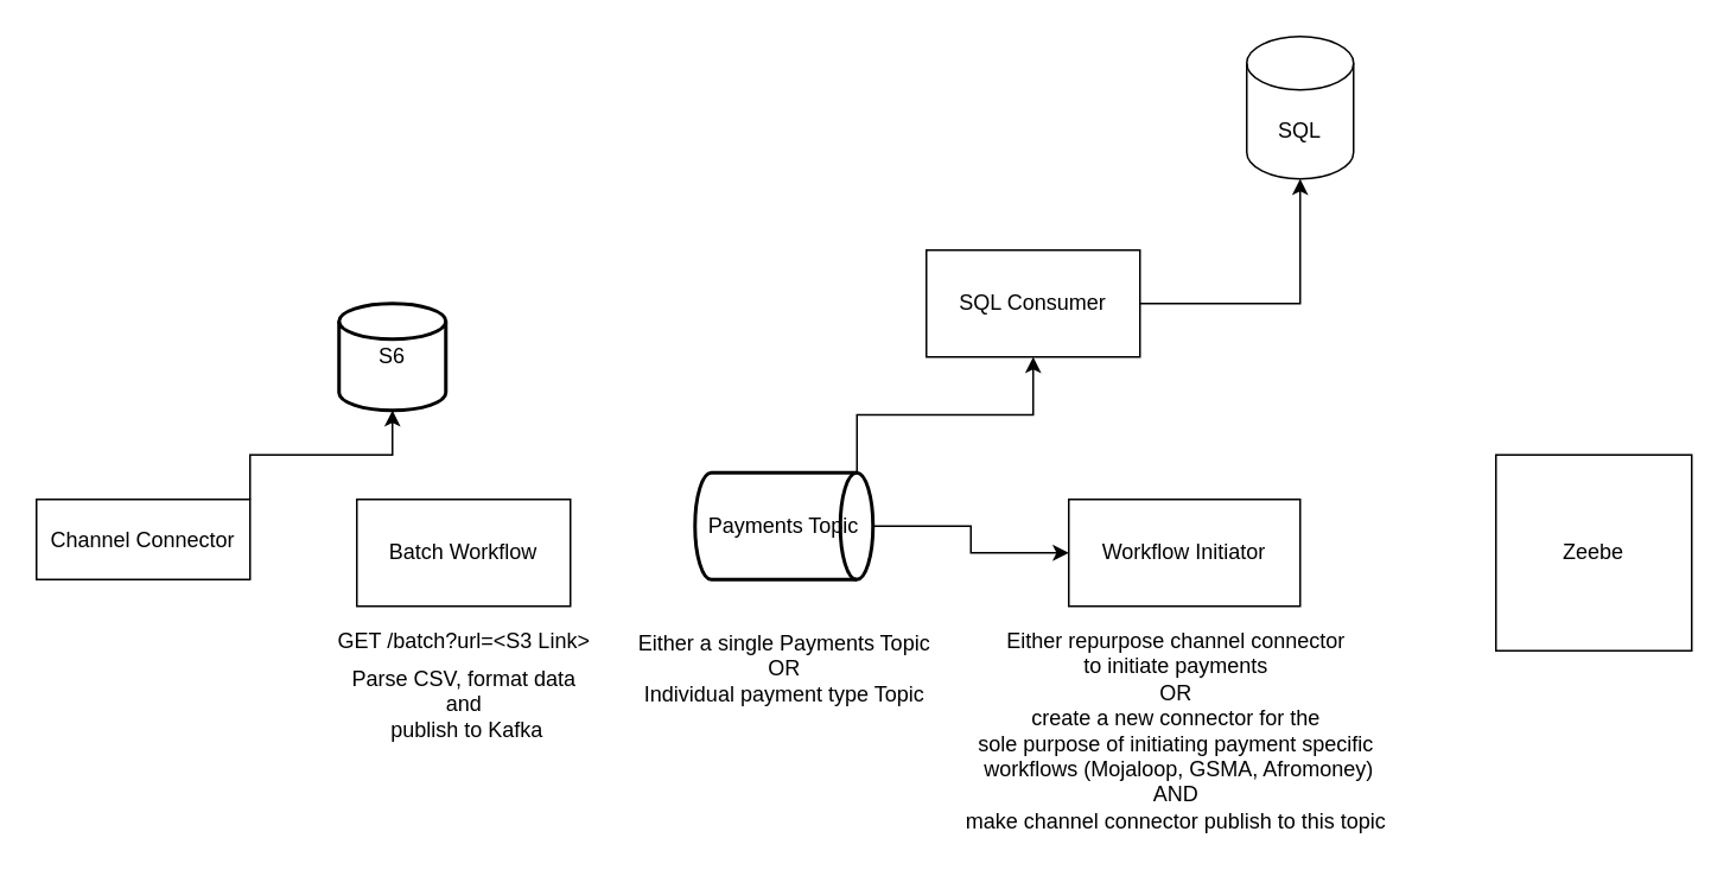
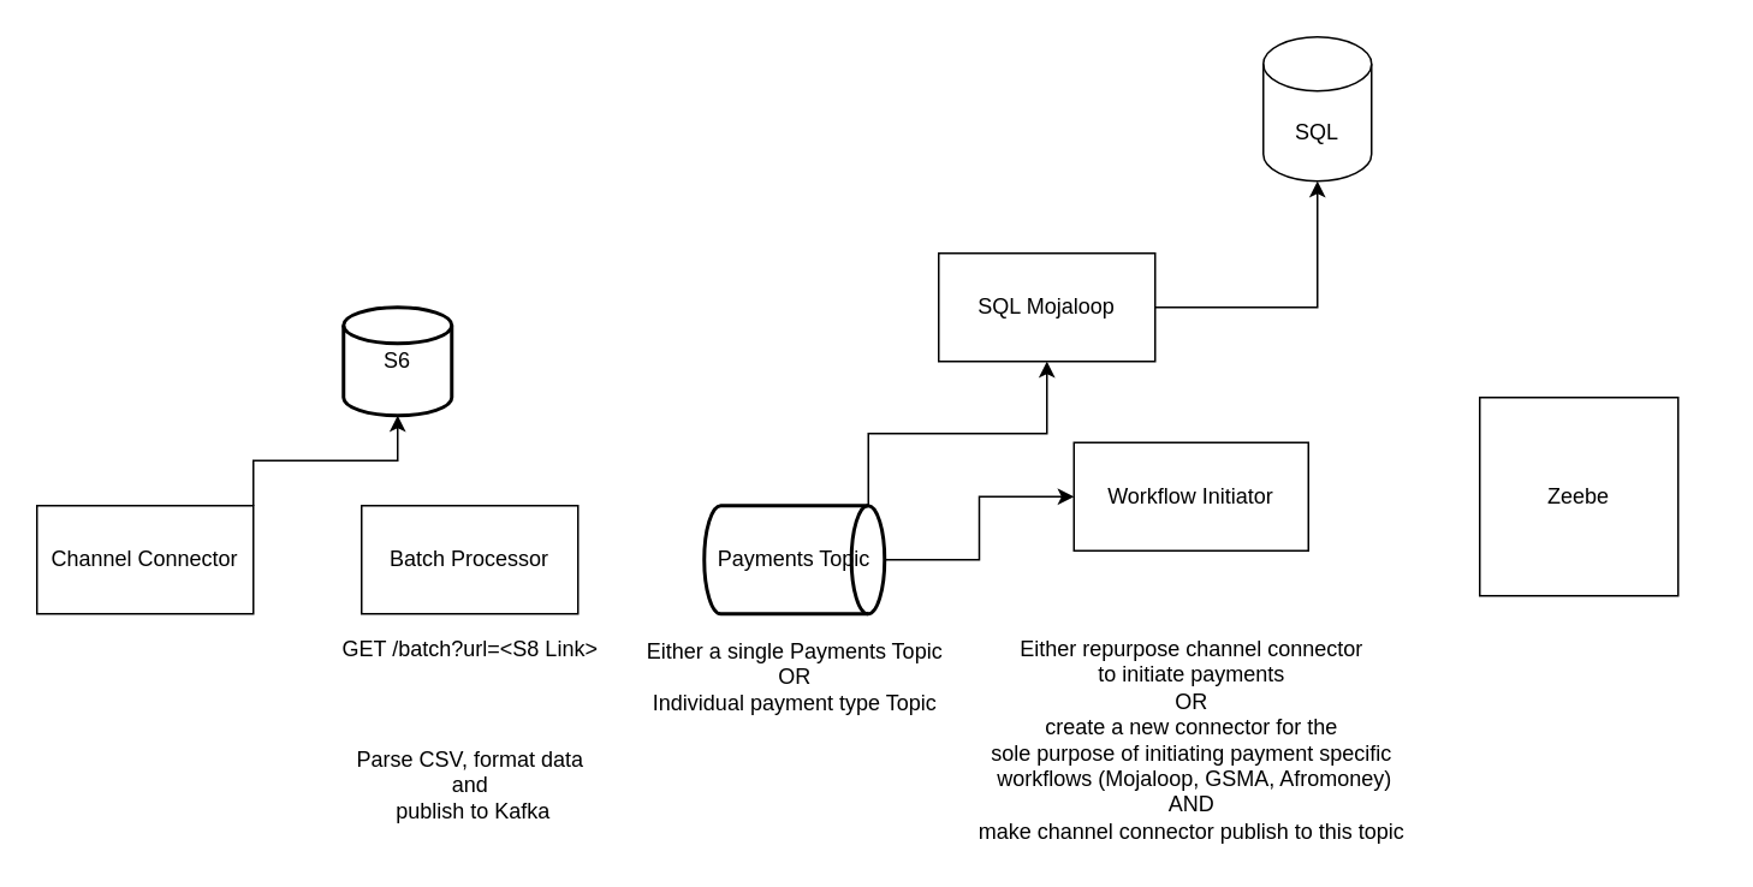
- <mxCell id="11" value="SQL Consumer" style="rounded=0;whiteSpace=wrap;html=1;" vertex="1" parent="1"><mxGeometry x="520" y="140" width="120" height="60" as="geometry" /></mxCell>
+ <mxCell id="11" value="SQL Mojaloop" style="rounded=0;whiteSpace=wrap;html=1;" vertex="1" parent="1"><mxGeometry x="520" y="140" width="120" height="60" as="geometry" /></mxCell>
- <mxCell id="7" value="Payments Topic" style="strokeWidth=2;html=1;shape=mxgraph.flowchart.direct_data;whiteSpace=wrap;" vertex="1" parent="1"><mxGeometry x="390" y="265" width="100" height="60" as="geometry" /></mxCell>
+ <mxCell id="7" value="Payments Topic" style="strokeWidth=2;html=1;shape=mxgraph.flowchart.direct_data;whiteSpace=wrap;" vertex="1" parent="1"><mxGeometry x="390" y="280" width="100" height="60" as="geometry" /></mxCell>
- <mxCell id="3" value="Channel Connector" style="rounded=0;whiteSpace=wrap;html=1;" vertex="1" parent="1"><mxGeometry x="20" y="280" width="120" height="45" as="geometry" /></mxCell>
+ <mxCell id="3" value="Channel Connector" style="rounded=0;whiteSpace=wrap;html=1;" vertex="1" parent="1"><mxGeometry x="20" y="280" width="120" height="60" as="geometry" /></mxCell>
- <mxCell id="4" value="Batch Workflow" style="rounded=0;whiteSpace=wrap;html=1;" vertex="1" parent="1"><mxGeometry x="200" y="280" width="120" height="60" as="geometry" /></mxCell>
+ <mxCell id="4" value="Batch Processor" style="rounded=0;whiteSpace=wrap;html=1;" vertex="1" parent="1"><mxGeometry x="200" y="280" width="120" height="60" as="geometry" /></mxCell>
- <mxCell id="16" value="Workflow Initiator" style="rounded=0;whiteSpace=wrap;html=1;" vertex="1" parent="1"><mxGeometry x="600" y="280" width="130" height="60" as="geometry" /></mxCell>
+ <mxCell id="16" value="Workflow Initiator" style="rounded=0;whiteSpace=wrap;html=1;" vertex="1" parent="1"><mxGeometry x="595" y="245" width="130" height="60" as="geometry" /></mxCell>
- <mxCell id="13" value="Zeebe" style="whiteSpace=wrap;html=1;aspect=fixed;" vertex="1" parent="1"><mxGeometry x="840" y="255" width="110" height="110" as="geometry" /></mxCell>
+ <mxCell id="13" value="Zeebe" style="whiteSpace=wrap;html=1;aspect=fixed;" vertex="1" parent="1"><mxGeometry x="820" y="220" width="110" height="110" as="geometry" /></mxCell>
- <mxCell id="9" value="GET /batch?url=&amp;lt;S3 Link&amp;gt;" style="text;html=1;align=center;verticalAlign=middle;resizable=0;points=[];autosize=1;strokeColor=none;" vertex="1" parent="1"><mxGeometry x="180" y="350" width="160" height="20" as="geometry" /></mxCell>
+ <mxCell id="9" value="GET /batch?url=&amp;lt;S8 Link&amp;gt;" style="text;html=1;align=center;verticalAlign=middle;resizable=0;points=[];autosize=1;strokeColor=none;" vertex="1" parent="1"><mxGeometry x="180" y="350" width="160" height="20" as="geometry" /></mxCell>
- <mxCell id="15" value="Parse CSV, format data &lt;br&gt;and&lt;br&gt;&amp;nbsp;publish to Kafka" style="text;html=1;align=center;verticalAlign=middle;resizable=0;points=[];autosize=1;strokeColor=none;" vertex="1" parent="1"><mxGeometry x="190" y="370" width="140" height="50" as="geometry" /></mxCell>
+ <mxCell id="15" value="Parse CSV, format data &lt;br&gt;and&lt;br&gt;&amp;nbsp;publish to Kafka" style="text;html=1;align=center;verticalAlign=middle;resizable=0;points=[];autosize=1;strokeColor=none;" vertex="1" parent="1"><mxGeometry x="190" y="410" width="140" height="50" as="geometry" /></mxCell>
